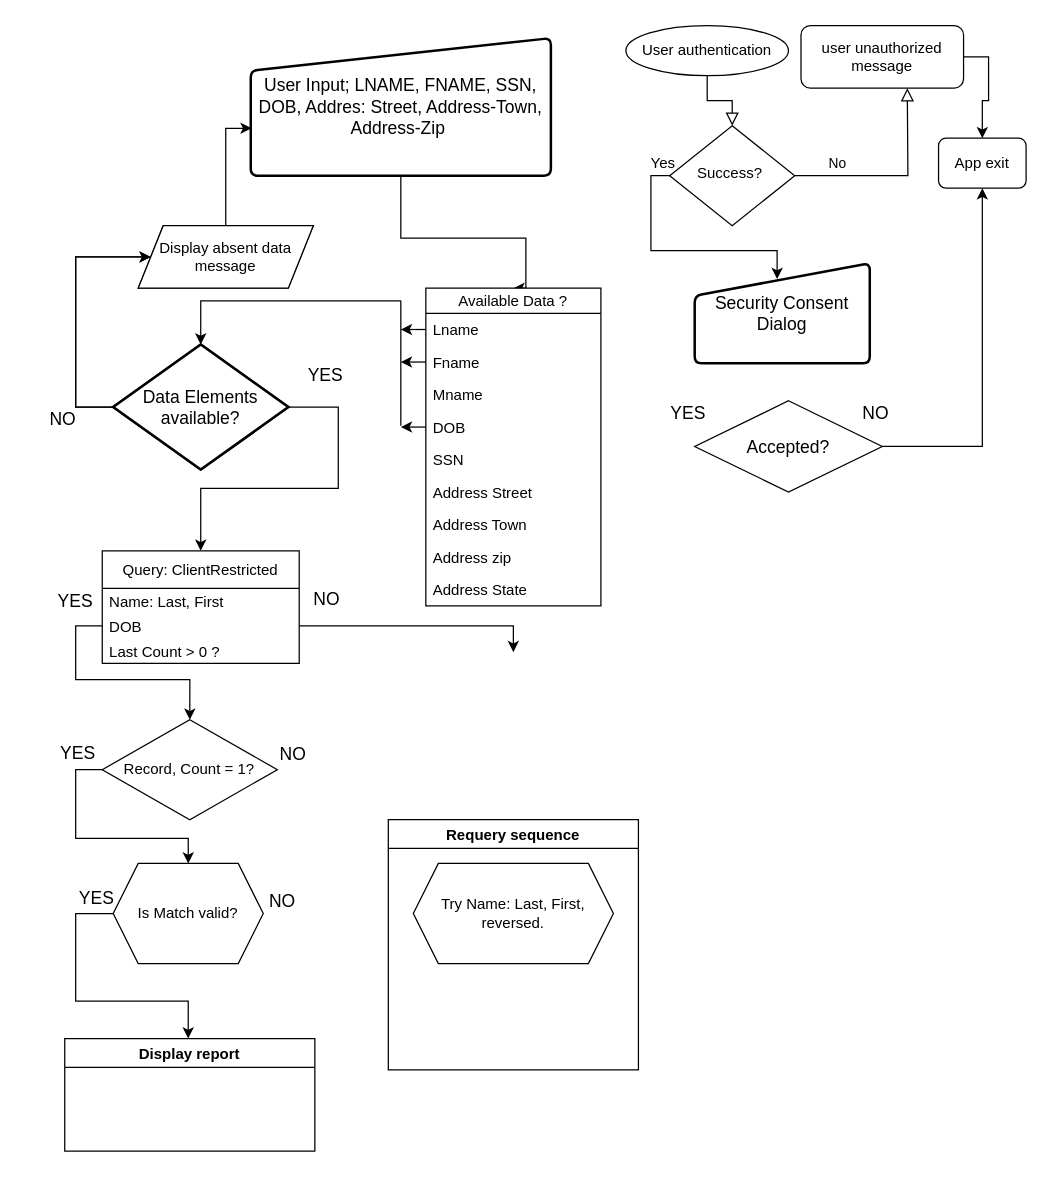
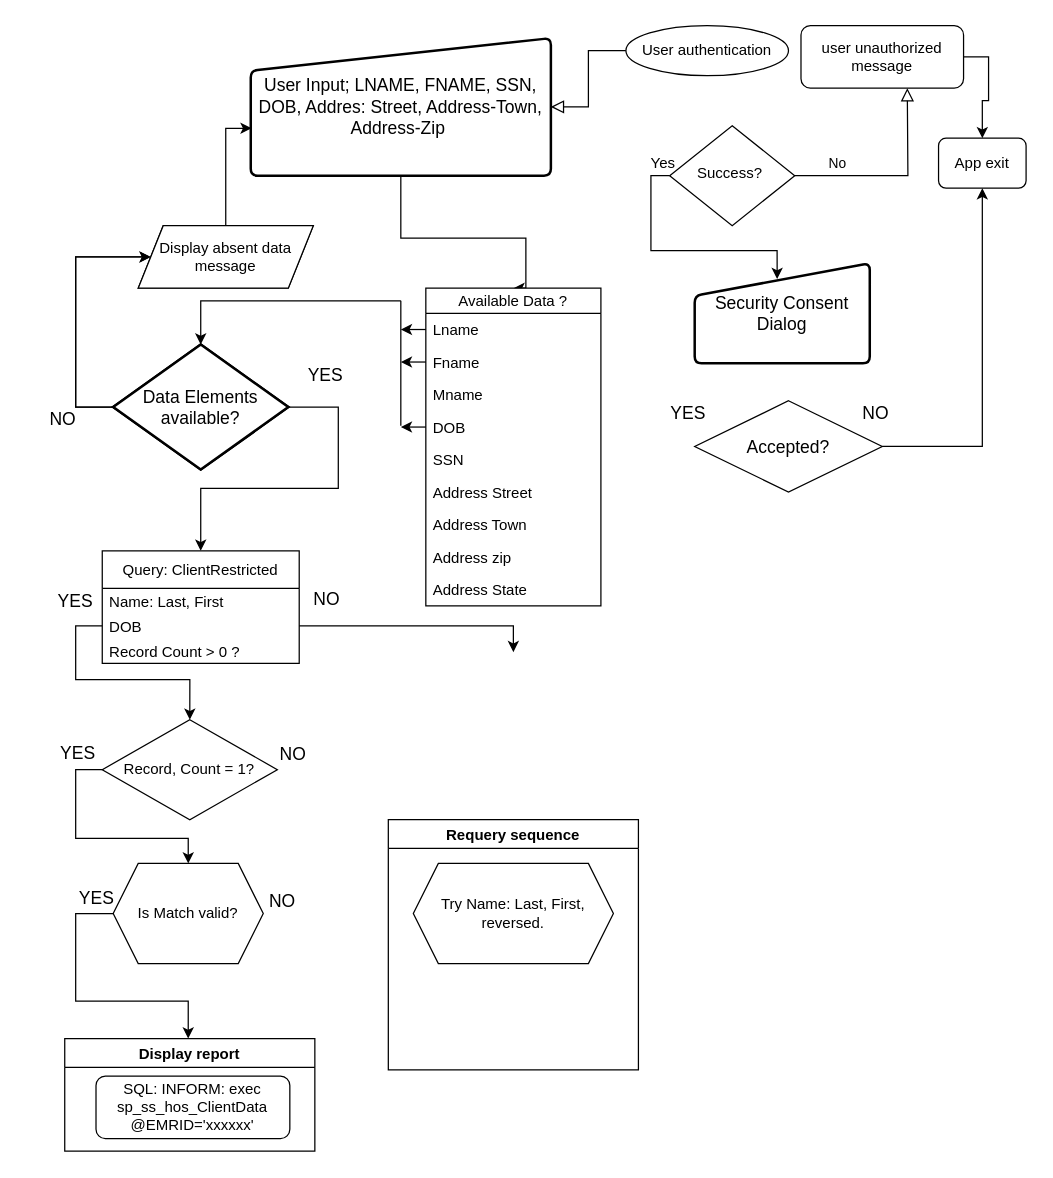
- <mxCell id="2" value="" style="rounded=0;html=1;jettySize=auto;orthogonalLoop=1;fontSize=11;endArrow=block;endFill=0;endSize=8;strokeWidth=1;shadow=0;labelBackgroundColor=none;edgeStyle=orthogonalEdgeStyle;" parent="1" source="3" target="39" edge="1"><mxGeometry relative="1" as="geometry" /></mxCell>
+ <mxCell id="2" value="" style="rounded=0;html=1;jettySize=auto;orthogonalLoop=1;fontSize=11;endArrow=block;endFill=0;endSize=8;strokeWidth=1;shadow=0;labelBackgroundColor=none;edgeStyle=orthogonalEdgeStyle;" parent="1" source="3" target="23" edge="1"><mxGeometry relative="1" as="geometry" /></mxCell>
- <mxCell id="43" value="Last Count &gt; 0 ?" style="text;strokeColor=none;fillColor=none;align=left;verticalAlign=middle;spacingLeft=4;spacingRight=4;overflow=hidden;points=[[0,0.5],[1,0.5]];portConstraint=eastwest;rotatable=0;" parent="40" vertex="1"><mxGeometry y="70" width="157.5" height="20" as="geometry" /></mxCell>
+ <mxCell id="43" value="Record Count &gt; 0 ?" style="text;strokeColor=none;fillColor=none;align=left;verticalAlign=middle;spacingLeft=4;spacingRight=4;overflow=hidden;points=[[0,0.5],[1,0.5]];portConstraint=eastwest;rotatable=0;" parent="40" vertex="1"><mxGeometry y="70" width="157.5" height="20" as="geometry" /></mxCell>
+ <mxCell id="48" value="SQL: INFORM: exec sp_ss_hos_ClientData @EMRID='xxxxxx'" style="rounded=1;whiteSpace=wrap;html=1;" parent="47" vertex="1"><mxGeometry x="25" y="30" width="155" height="50" as="geometry" /></mxCell>
